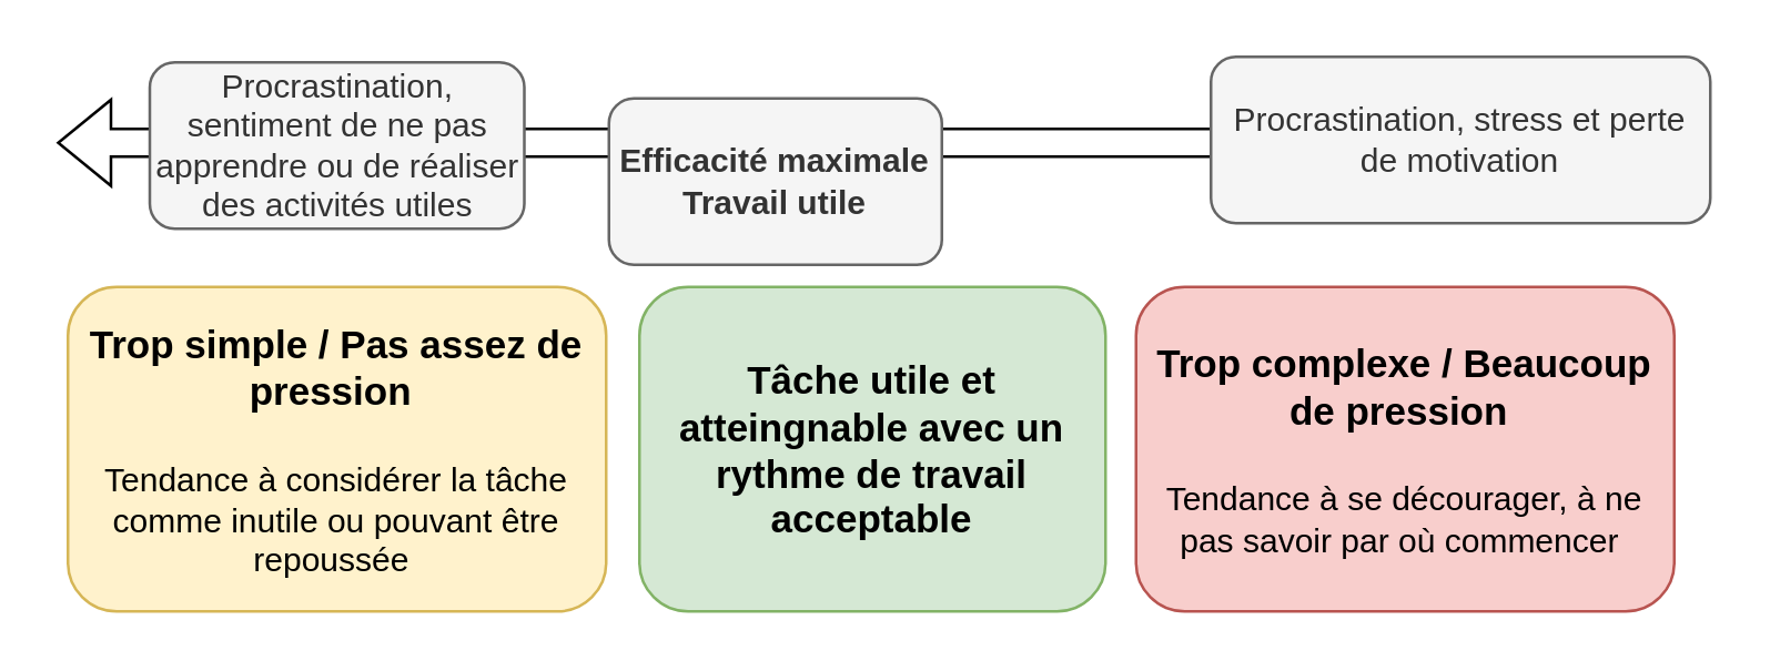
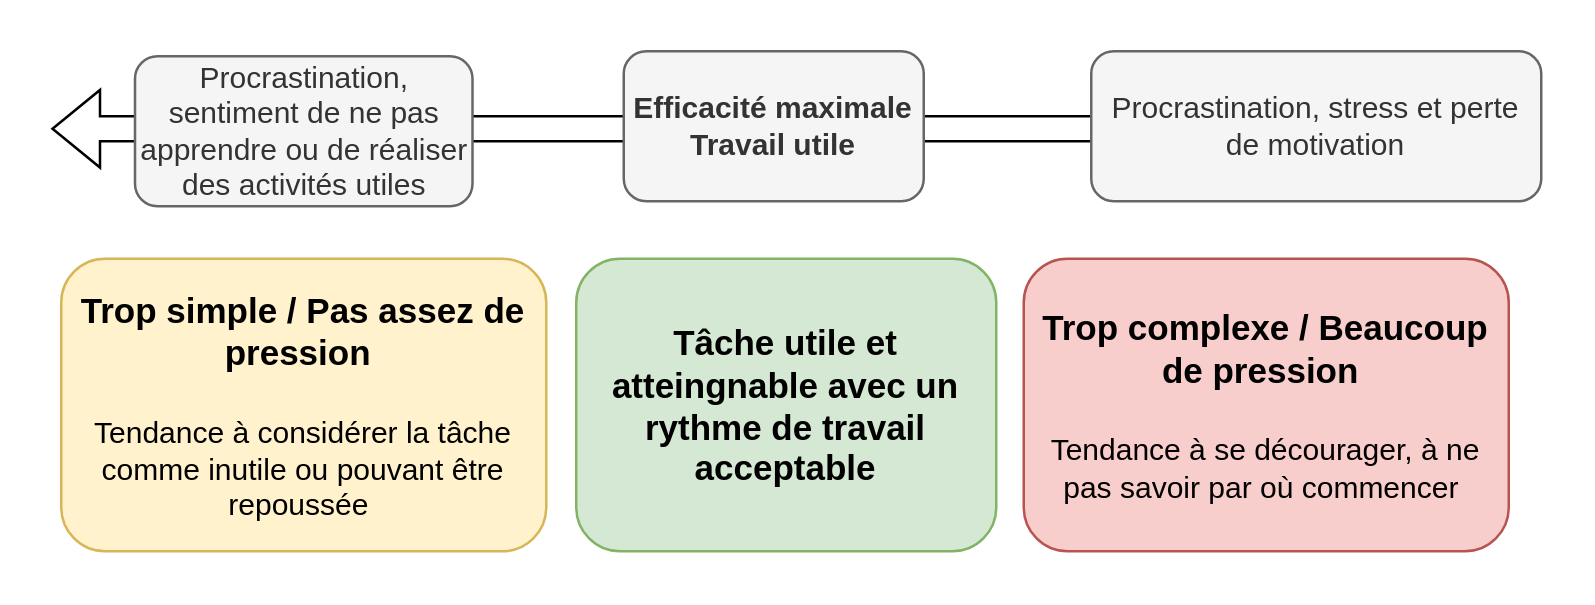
- <mxCell id="7" value="&lt;b&gt;Efficacité maximale&lt;/b&gt;&lt;div&gt;&lt;b&gt;Travail utile&lt;/b&gt;&lt;/div&gt;" style="rounded=1;whiteSpace=wrap;html=1;fillColor=#f5f5f5;strokeColor=#666666;fontColor=#333333;" vertex="1" parent="1"><mxGeometry x="219" y="35" width="120" height="60" as="geometry" /></mxCell>
+ <mxCell id="7" value="&lt;b&gt;Efficacité maximale&lt;/b&gt;&lt;div&gt;&lt;b&gt;Travail utile&lt;/b&gt;&lt;/div&gt;" style="rounded=1;whiteSpace=wrap;html=1;fillColor=#f5f5f5;strokeColor=#666666;fontColor=#333333;" vertex="1" parent="1"><mxGeometry x="249" y="20" width="120" height="60" as="geometry" /></mxCell>
